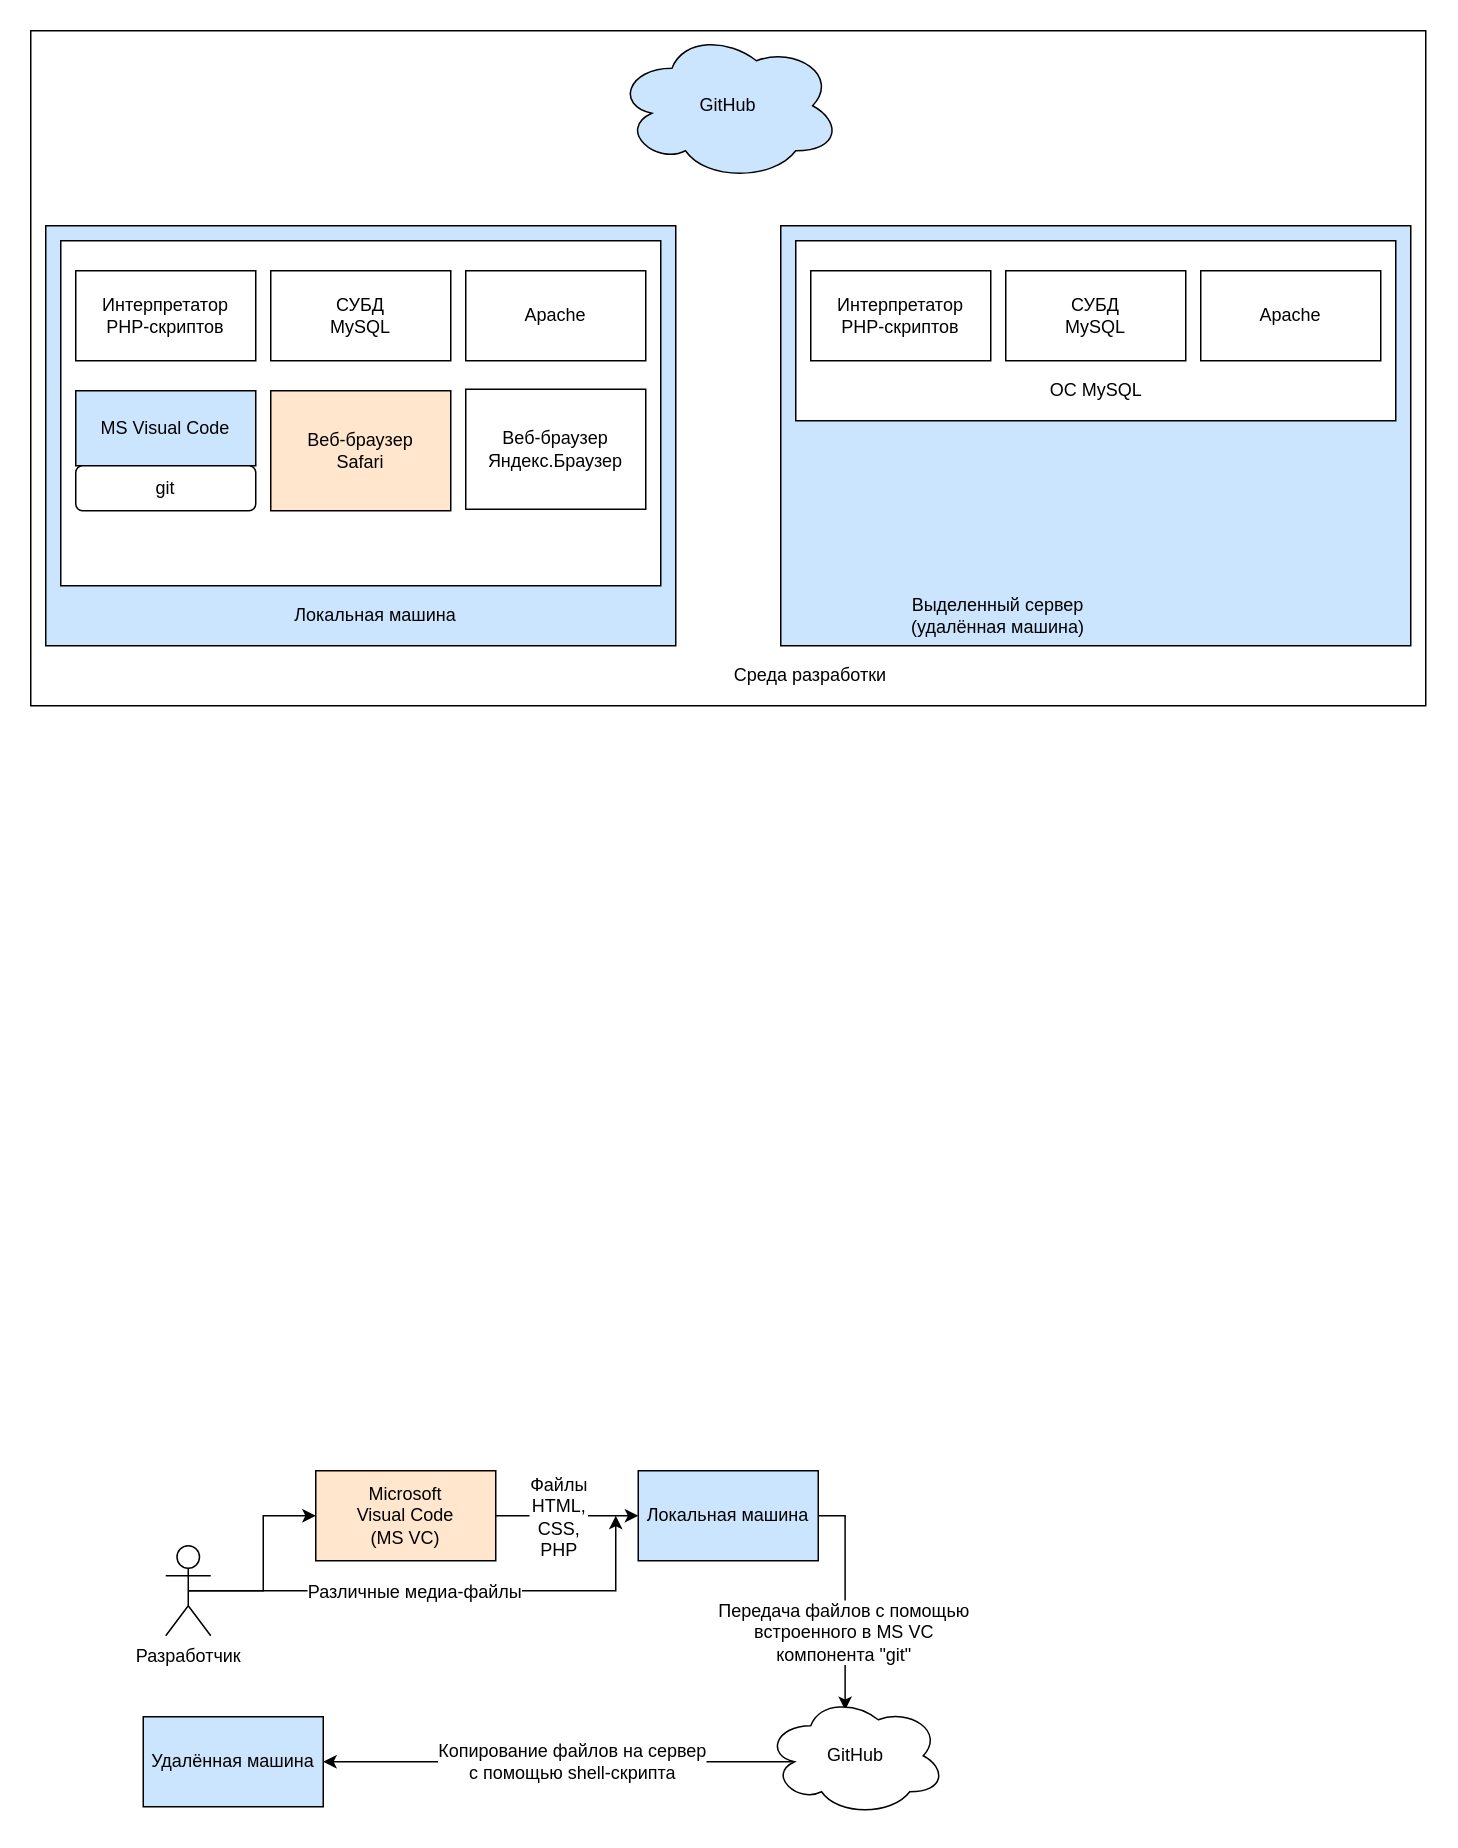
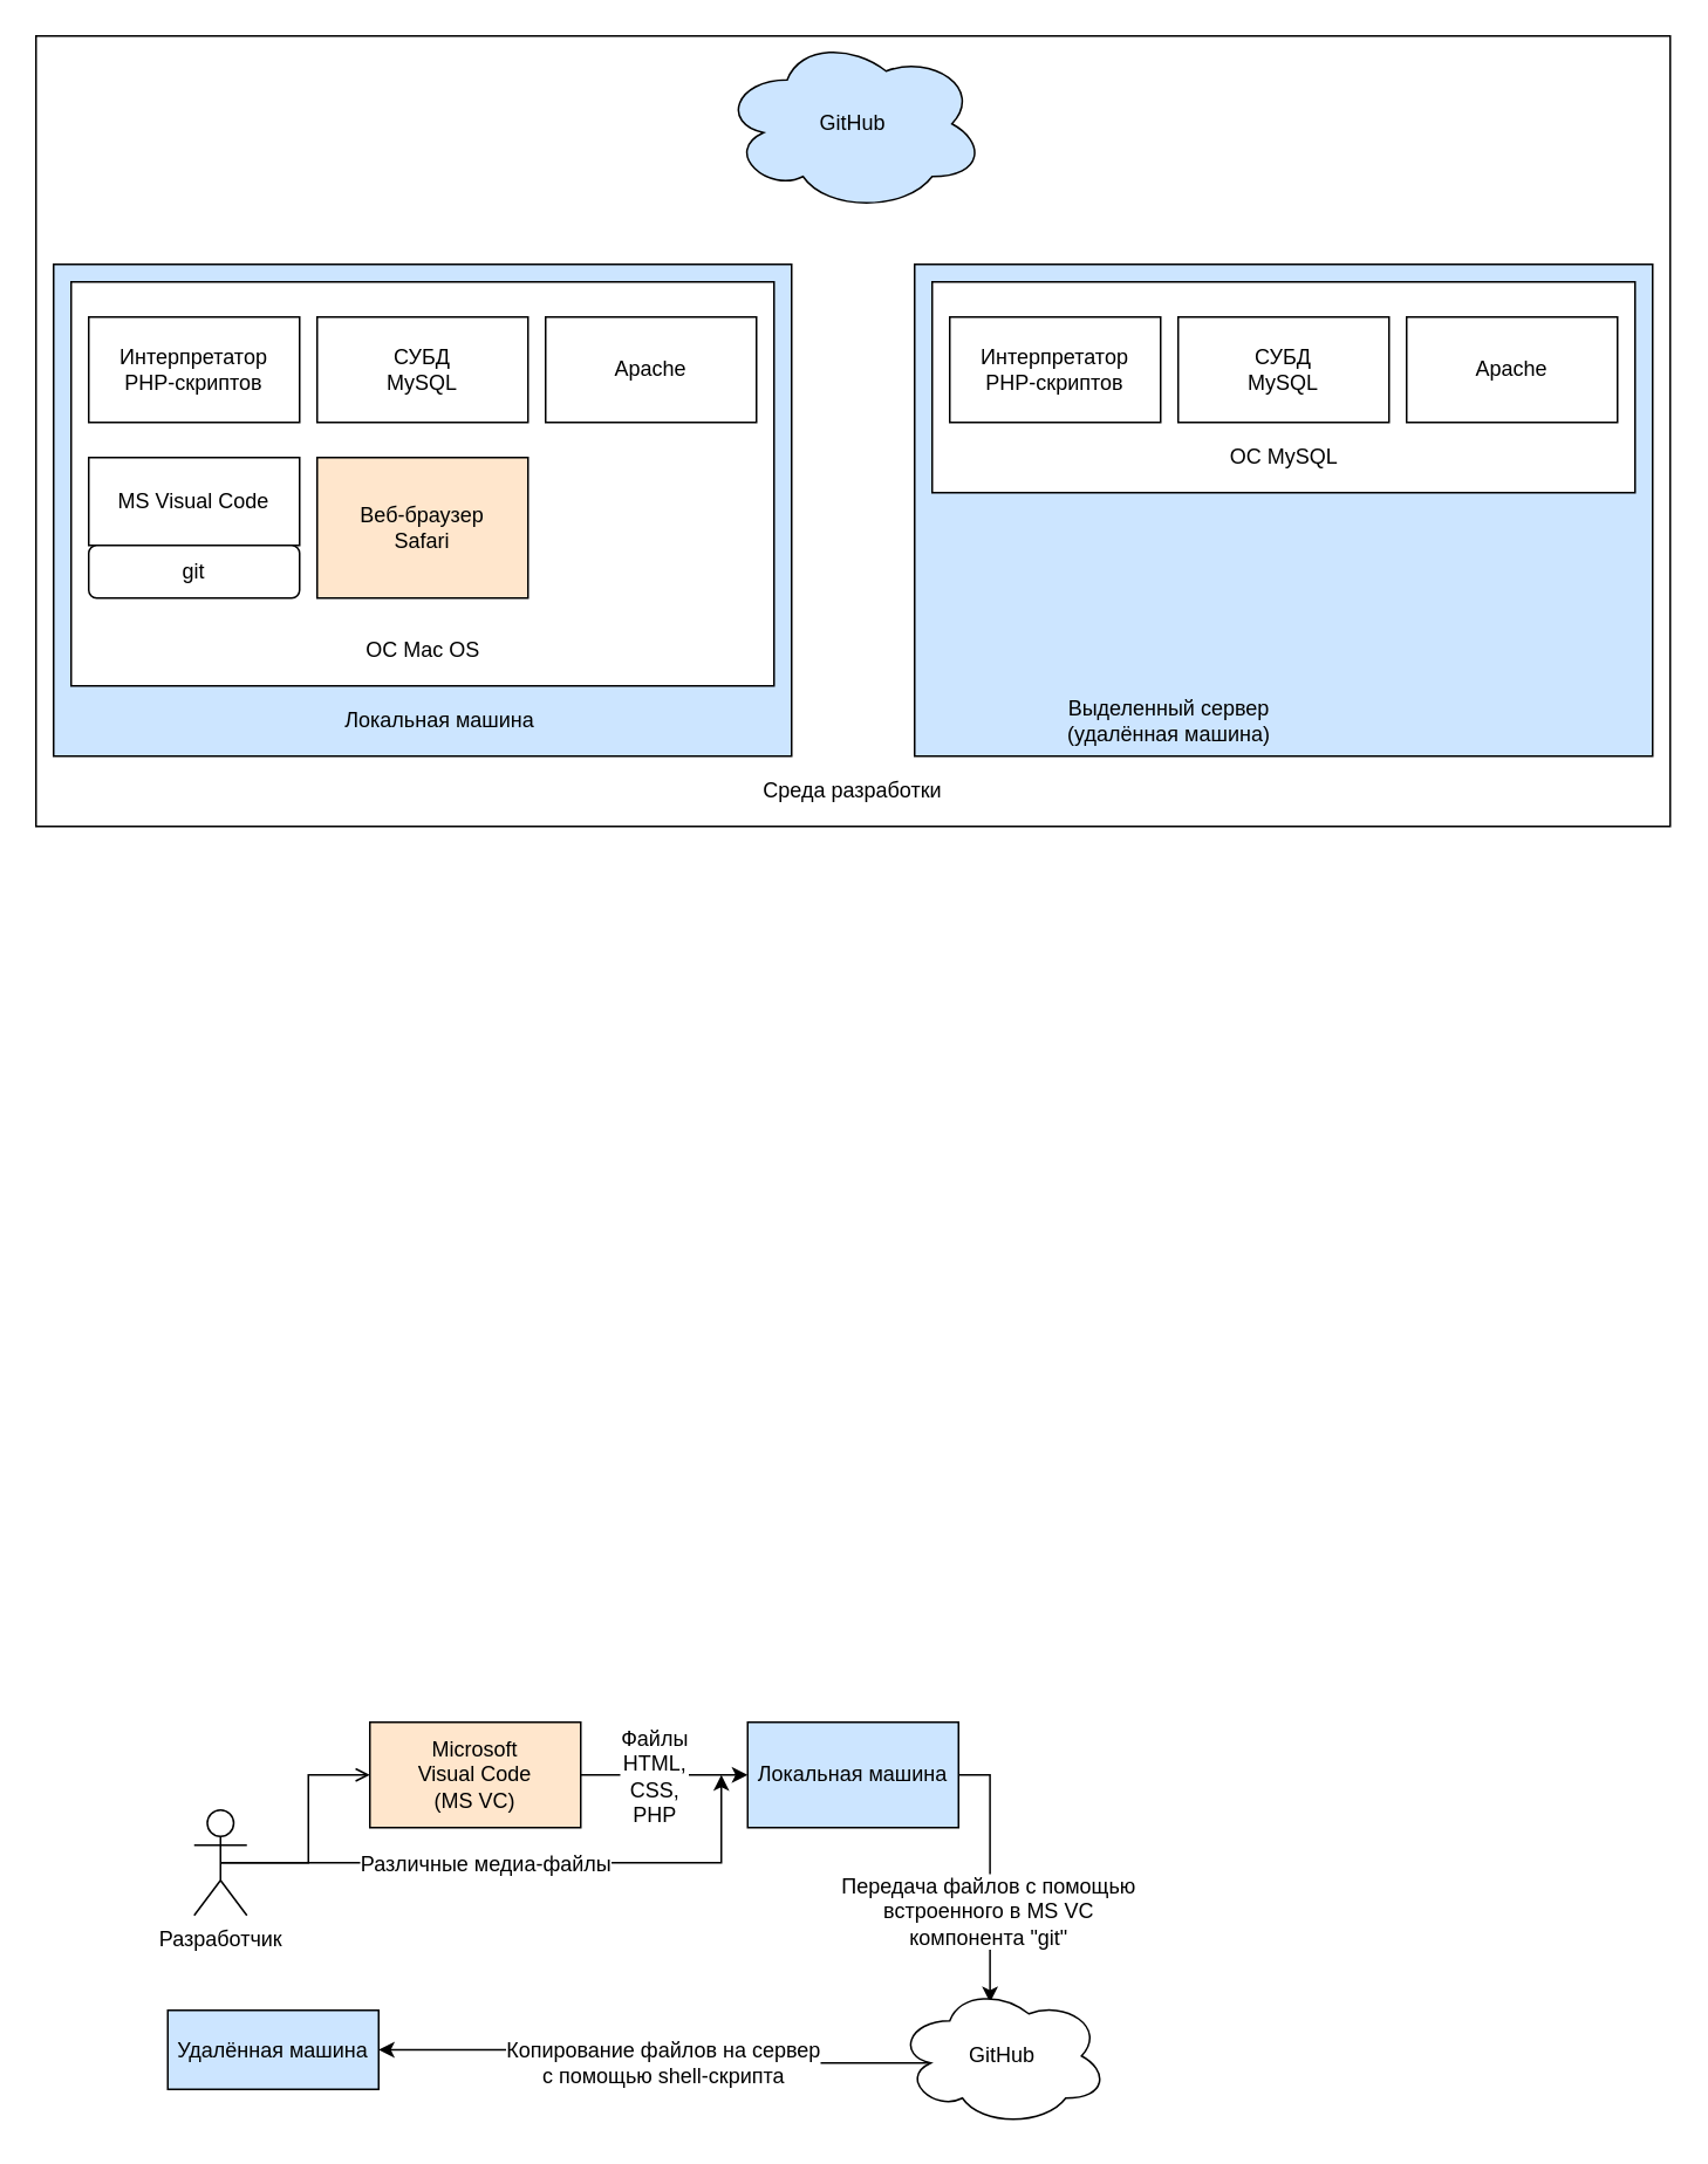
- <mxCell id="18" value="MS Visual Code" style="rounded=0;whiteSpace=wrap;html=1;fillColor=#cce5ff;" vertex="1" parent="17"><mxGeometry width="120" height="50" as="geometry" /></mxCell>
+ <mxCell id="18" value="MS Visual Code" style="rounded=0;whiteSpace=wrap;html=1;fillColor=#FFFFFF;" vertex="1" parent="17"><mxGeometry width="120" height="50" as="geometry" /></mxCell>
- <mxCell id="21" value="Веб-браузер&lt;br&gt;Яндекс.Браузер&lt;br&gt;" style="rounded=0;whiteSpace=wrap;html=1;fillColor=#FFFFFF;" vertex="1" parent="11"><mxGeometry x="270" y="99" width="120" height="80" as="geometry" /></mxCell>
+ <mxCell id="16" value="ОС Mac OS&lt;br&gt;" style="text;html=1;strokeColor=none;fillColor=none;align=center;verticalAlign=middle;whiteSpace=wrap;rounded=0;" vertex="1" parent="11"><mxGeometry x="132.5" y="200" width="135" height="20" as="geometry" /></mxCell>
- <mxCell id="25" value="Среда разработки" style="text;html=1;strokeColor=none;fillColor=none;align=center;verticalAlign=middle;whiteSpace=wrap;rounded=0;" vertex="1" parent="1"><mxGeometry x="445" y="440" width="190" height="20" as="geometry" /></mxCell>
+ <mxCell id="25" value="Среда разработки" style="text;html=1;strokeColor=none;fillColor=none;align=center;verticalAlign=middle;whiteSpace=wrap;rounded=0;" vertex="1" parent="1"><mxGeometry x="390" y="440" width="190" height="20" as="geometry" /></mxCell>
- <mxCell id="26" style="edgeStyle=orthogonalEdgeStyle;rounded=0;orthogonalLoop=1;jettySize=auto;html=1;exitX=0.5;exitY=0.5;exitDx=0;exitDy=0;exitPerimeter=0;entryX=0;entryY=0.5;entryDx=0;entryDy=0;" edge="1" parent="1" source="29" target="32"><mxGeometry relative="1" as="geometry" /></mxCell>
+ <mxCell id="26" style="edgeStyle=orthogonalEdgeStyle;rounded=0;orthogonalLoop=1;jettySize=auto;html=1;exitX=0.5;exitY=0.5;exitDx=0;exitDy=0;exitPerimeter=0;entryX=0;entryY=0.5;entryDx=0;entryDy=0;endArrow=open;" edge="1" parent="1" source="29" target="32"><mxGeometry relative="1" as="geometry" /></mxCell>
- <mxCell id="38" value="Удалённая машина" style="rounded=0;whiteSpace=wrap;html=1;fillColor=#CCE5FF;" vertex="1" parent="1"><mxGeometry x="95" y="1144" width="120" height="60" as="geometry" /></mxCell>
+ <mxCell id="38" value="Удалённая машина" style="rounded=0;whiteSpace=wrap;html=1;fillColor=#CCE5FF;" vertex="1" parent="1"><mxGeometry x="95" y="1144" width="120" height="45" as="geometry" /></mxCell>
